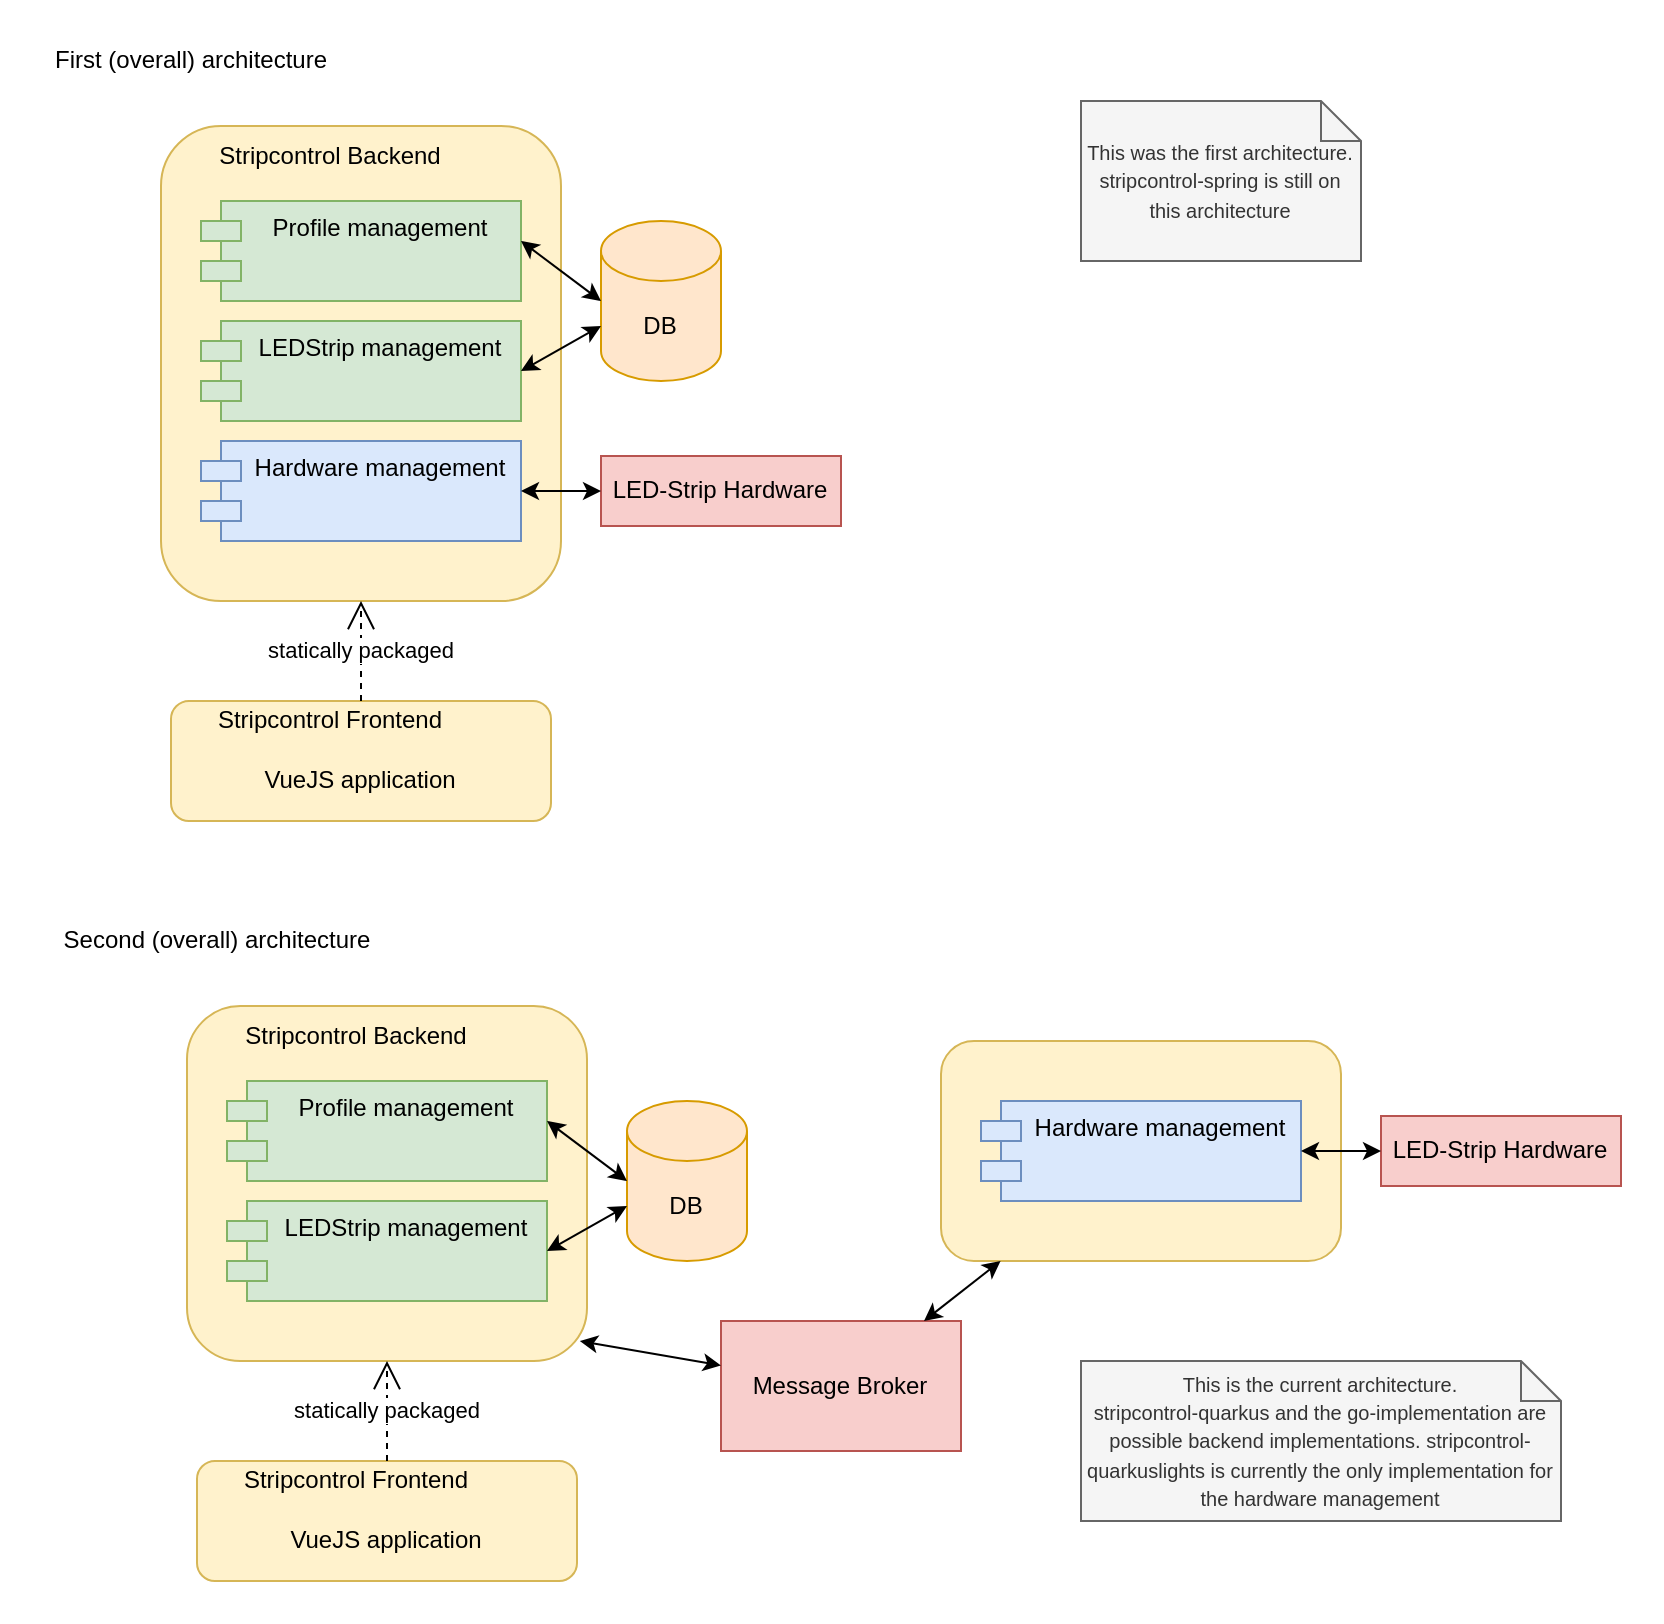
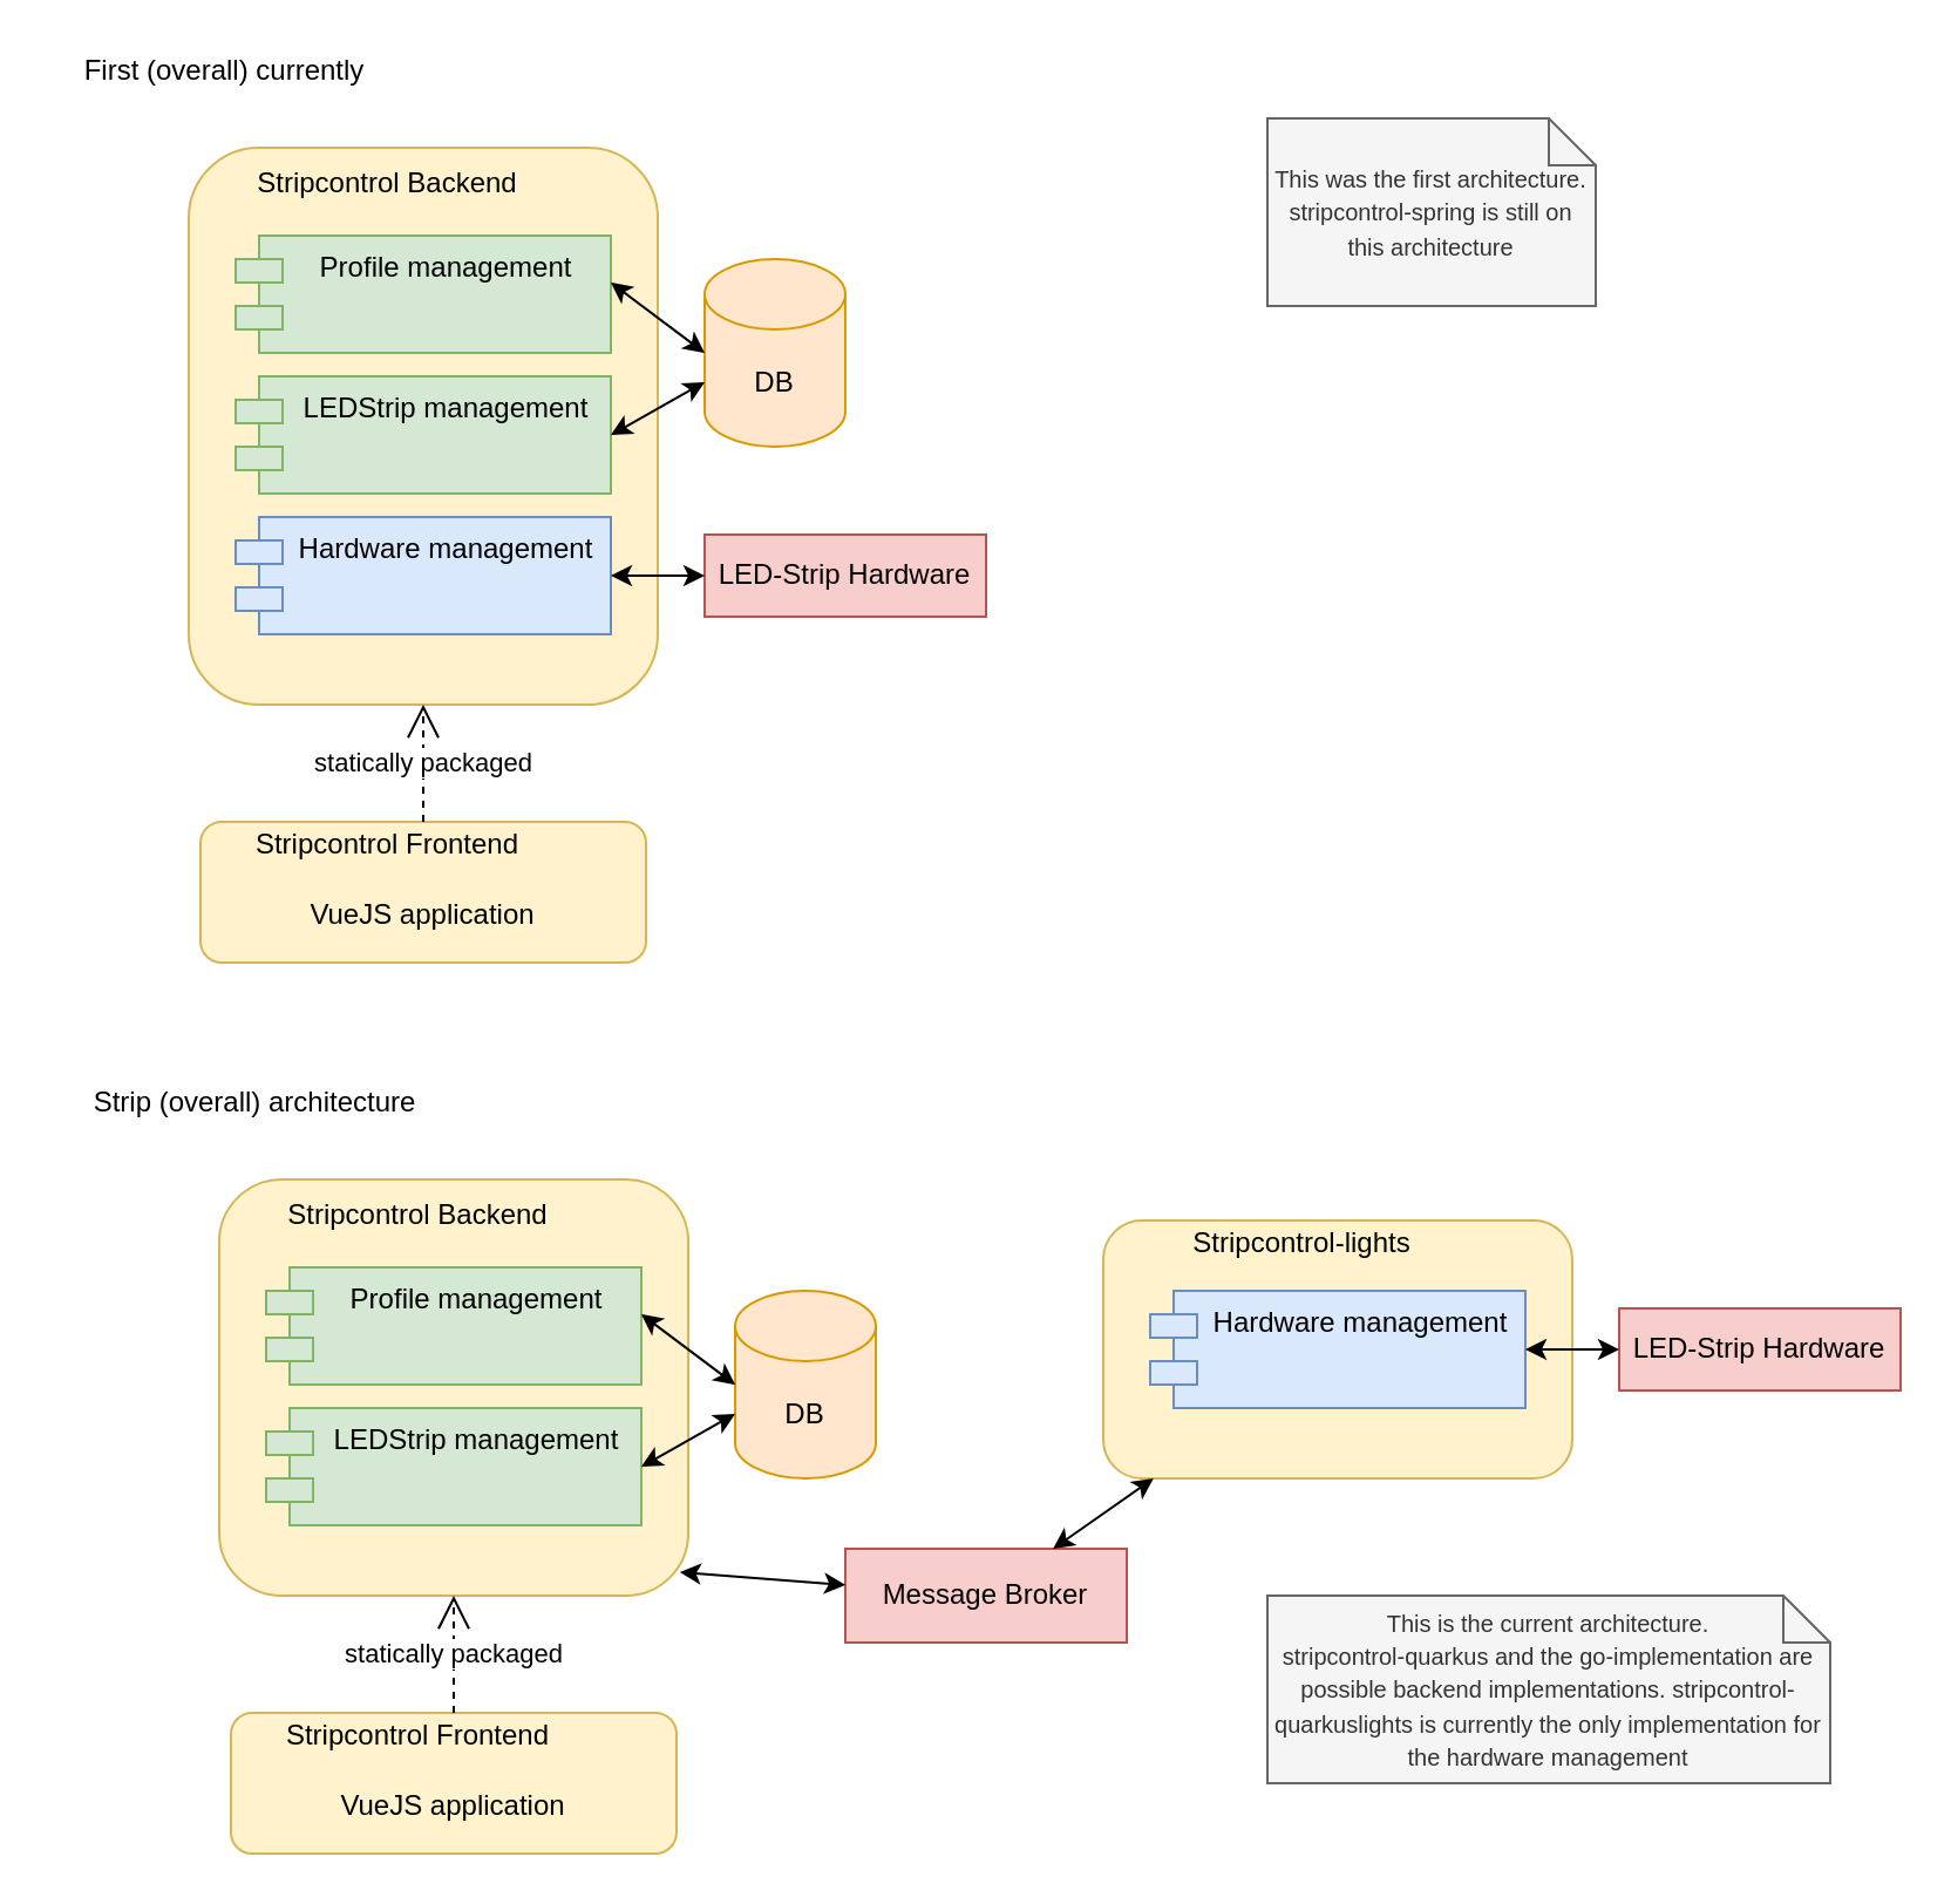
- <mxCell id="4" value="First (overall) architecture" style="text;html=1;align=center;verticalAlign=middle;resizable=0;points=[];autosize=1;" vertex="1" parent="1"><mxGeometry y="20" width="150" height="20" as="geometry" x="20" /></mxCell>
+ <mxCell id="4" value="First (overall) currently" style="text;html=1;align=center;verticalAlign=middle;resizable=0;points=[];autosize=1;" vertex="1" parent="1"><mxGeometry y="20" width="150" height="20" as="geometry" x="20" /></mxCell>
- <mxCell id="19" value="Second (overall) architecture" style="text;html=1;align=center;verticalAlign=middle;resizable=0;points=[];autosize=1;" vertex="1" parent="1"><mxGeometry x="23" y="460" width="170" height="20" as="geometry" /></mxCell>
+ <mxCell id="19" value="Strip (overall) architecture" style="text;html=1;align=center;verticalAlign=middle;resizable=0;points=[];autosize=1;" vertex="1" parent="1"><mxGeometry x="23" y="460" width="170" height="20" as="geometry" /></mxCell>
+ <mxCell id="34" value="Stripcontrol-lights" style="text;html=1;strokeColor=none;fillColor=none;align=center;verticalAlign=middle;whiteSpace=wrap;rounded=0;" vertex="1" parent="1"><mxGeometry x="500" y="520" width="110" height="20" as="geometry" /></mxCell>
- <mxCell id="35" value="Message Broker" style="rounded=0;whiteSpace=wrap;html=1;fillColor=#f8cecc;strokeColor=#b85450;" vertex="1" parent="1"><mxGeometry x="360" y="660" width="120" height="65" as="geometry" /></mxCell>
+ <mxCell id="35" value="Message Broker" style="rounded=0;whiteSpace=wrap;html=1;fillColor=#f8cecc;strokeColor=#b85450;" vertex="1" parent="1"><mxGeometry x="360" y="660" width="120" height="40" as="geometry" /></mxCell>
